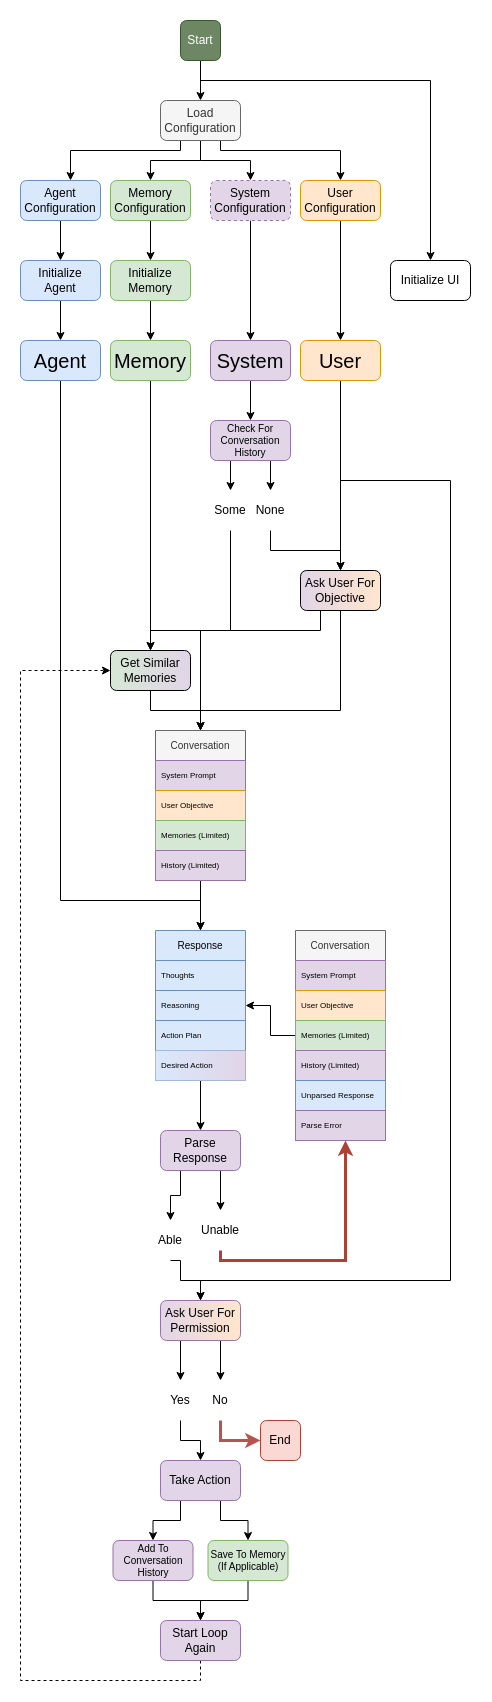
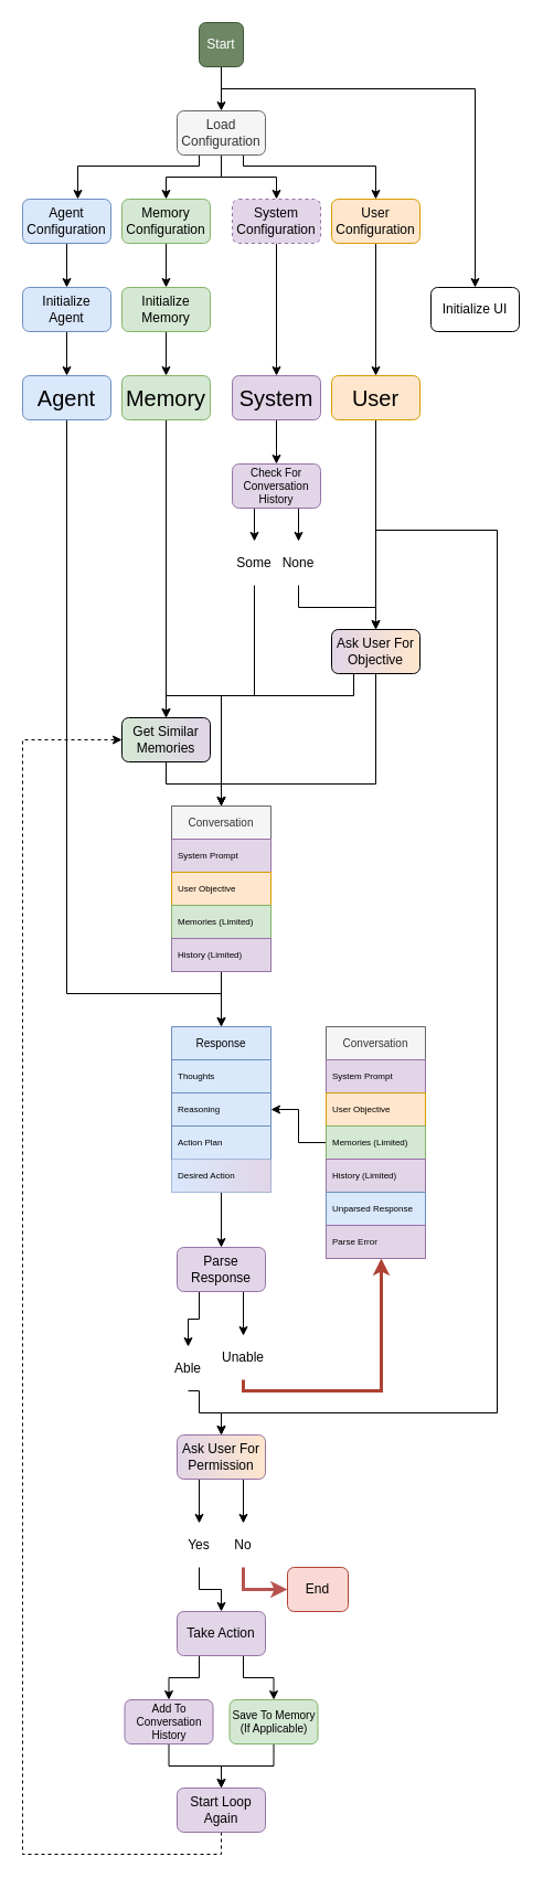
- <mxCell id="78" value="End" style="rounded=1;whiteSpace=wrap;html=1;fillColor=#fad9d5;strokeColor=#ae4132;" vertex="1" parent="1"><mxGeometry x="260" y="1420" width="40" height="40" as="geometry" /></mxCell>
+ <mxCell id="78" value="End" style="rounded=1;whiteSpace=wrap;html=1;fillColor=#fad9d5;strokeColor=#ae4132;" vertex="1" parent="1"><mxGeometry x="260" y="1420" width="55" height="40" as="geometry" /></mxCell>
